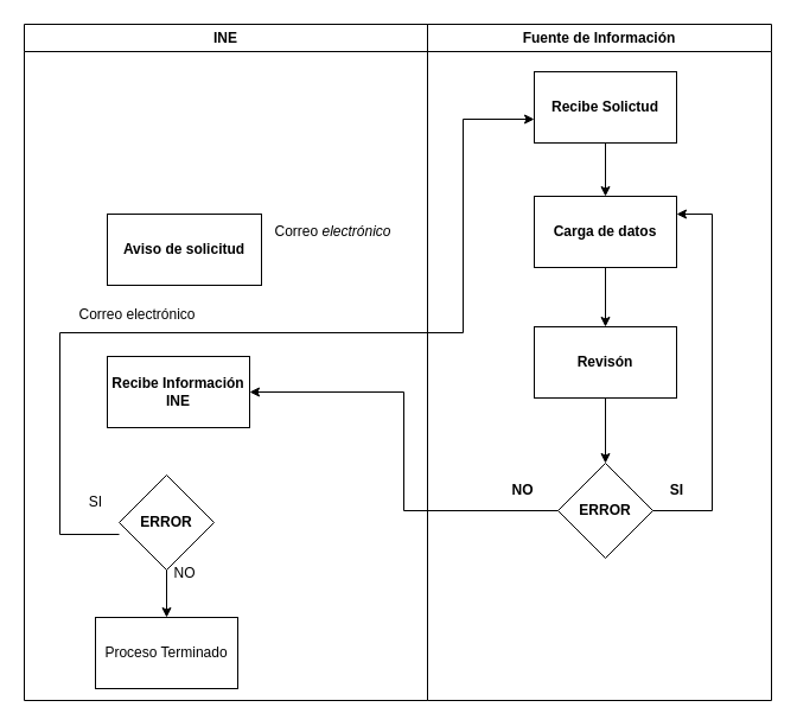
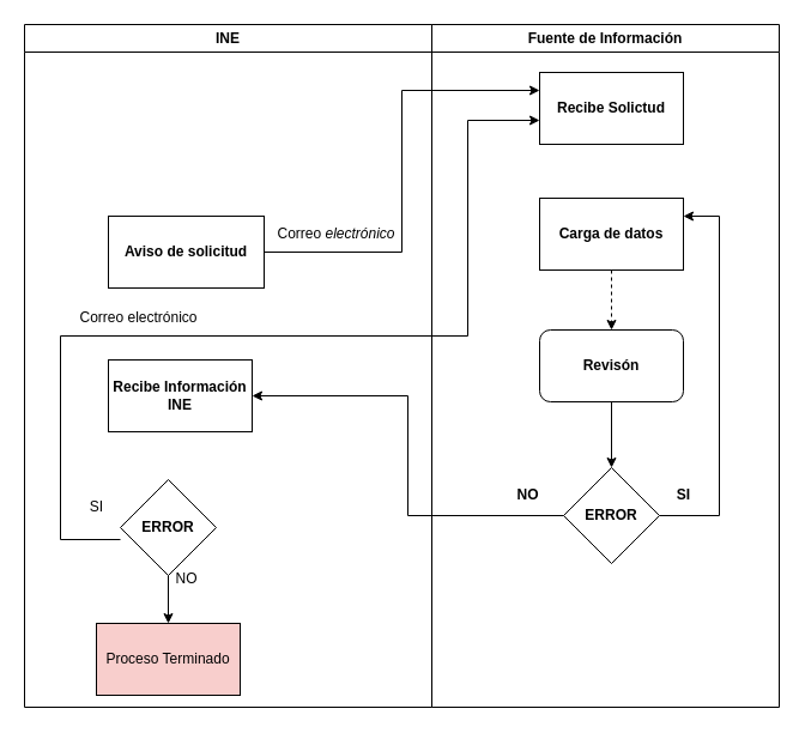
- <mxCell id="13" value="" style="edgeStyle=orthogonalEdgeStyle;rounded=0;orthogonalLoop=1;jettySize=auto;html=1;" edge="1" parent="12" source="14" target="16"><mxGeometry relative="1" as="geometry" /></mxCell>
+ <mxCell id="21" style="edgeStyle=orthogonalEdgeStyle;rounded=0;orthogonalLoop=1;jettySize=auto;html=1;exitX=1;exitY=0.5;exitDx=0;exitDy=0;entryX=0;entryY=0.25;entryDx=0;entryDy=0;" edge="1" parent="1" source="3" target="14"><mxGeometry relative="1" as="geometry" /></mxCell>
- <mxCell id="15" value="" style="edgeStyle=orthogonalEdgeStyle;rounded=0;orthogonalLoop=1;jettySize=auto;html=1;" edge="1" parent="12" source="16" target="18"><mxGeometry relative="1" as="geometry" /></mxCell>
+ <mxCell id="15" value="" style="edgeStyle=orthogonalEdgeStyle;rounded=0;orthogonalLoop=1;jettySize=auto;html=1;dashed=1;" edge="1" parent="12" source="16" target="18"><mxGeometry relative="1" as="geometry" /></mxCell>
- <mxCell id="18" value="&lt;b&gt;Revisón&lt;/b&gt;" style="rounded=0;whiteSpace=wrap;html=1;fillColor=none;" vertex="1" parent="12"><mxGeometry x="90" y="255" width="120" height="60" as="geometry" /></mxCell>
+ <mxCell id="18" value="&lt;b&gt;Revisón&lt;/b&gt;" style="whiteSpace=wrap;html=1;fillColor=none;rounded=1;" vertex="1" parent="12"><mxGeometry x="90" y="255" width="120" height="60" as="geometry" /></mxCell>
- <mxCell id="10" value="Proceso Terminado" style="rounded=0;whiteSpace=wrap;html=1;" vertex="1" parent="2"><mxGeometry x="60" y="500" width="120" height="60" as="geometry" /></mxCell>
+ <mxCell id="10" value="Proceso Terminado" style="rounded=0;whiteSpace=wrap;html=1;fillColor=#f8cecc;" vertex="1" parent="2"><mxGeometry x="60" y="500" width="120" height="60" as="geometry" /></mxCell>
